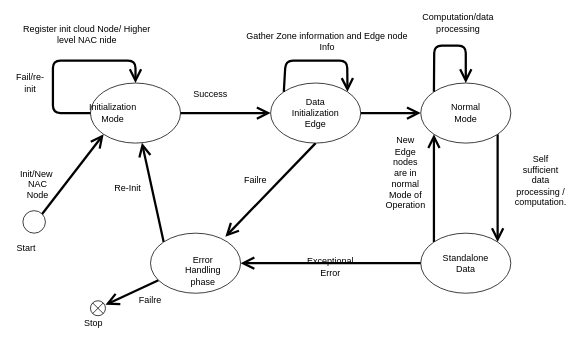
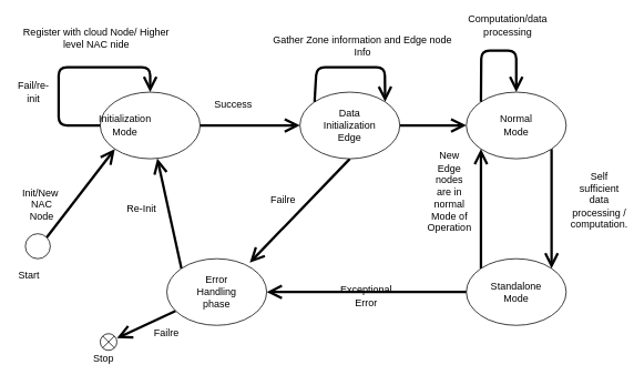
- <mxCell id="7" value="Register init cloud Node/ Higher&lt;br&gt;level NAC nide" style="text;html=1;resizable=0;autosize=1;align=center;verticalAlign=middle;points=[];fillColor=none;strokeColor=none;rounded=0;" vertex="1" parent="1"><mxGeometry x="20" y="30" width="190" height="30" as="geometry" /></mxCell>
+ <mxCell id="7" value="Register with cloud Node/ Higher&lt;br&gt;level NAC nide" style="text;html=1;resizable=0;autosize=1;align=center;verticalAlign=middle;points=[];fillColor=none;strokeColor=none;rounded=0;" vertex="1" parent="1"><mxGeometry x="20" y="30" width="190" height="30" as="geometry" /></mxCell>
- <mxCell id="30" value="Standalone Data&lt;br&gt;" style="text;html=1;strokeColor=none;fillColor=none;align=center;verticalAlign=middle;whiteSpace=wrap;rounded=0;" vertex="1" parent="1"><mxGeometry x="600" y="340" width="40" height="20" as="geometry" /></mxCell>
+ <mxCell id="30" value="Standalone Mode&lt;br&gt;" style="text;html=1;strokeColor=none;fillColor=none;align=center;verticalAlign=middle;whiteSpace=wrap;rounded=0;" vertex="1" parent="1"><mxGeometry x="600" y="340" width="40" height="20" as="geometry" /></mxCell>
- <mxCell id="16" value="Error Handling phase" style="text;html=1;strokeColor=none;fillColor=none;align=center;verticalAlign=middle;whiteSpace=wrap;rounded=0;" vertex="1" parent="1"><mxGeometry x="250" y="350" width="40" height="20" as="geometry" /></mxCell>
+ <mxCell id="16" value="Error Handling phase" style="text;html=1;strokeColor=none;fillColor=none;align=center;verticalAlign=middle;whiteSpace=wrap;rounded=0;" vertex="1" parent="1"><mxGeometry x="240" y="340" width="40" height="20" as="geometry" /></mxCell>
